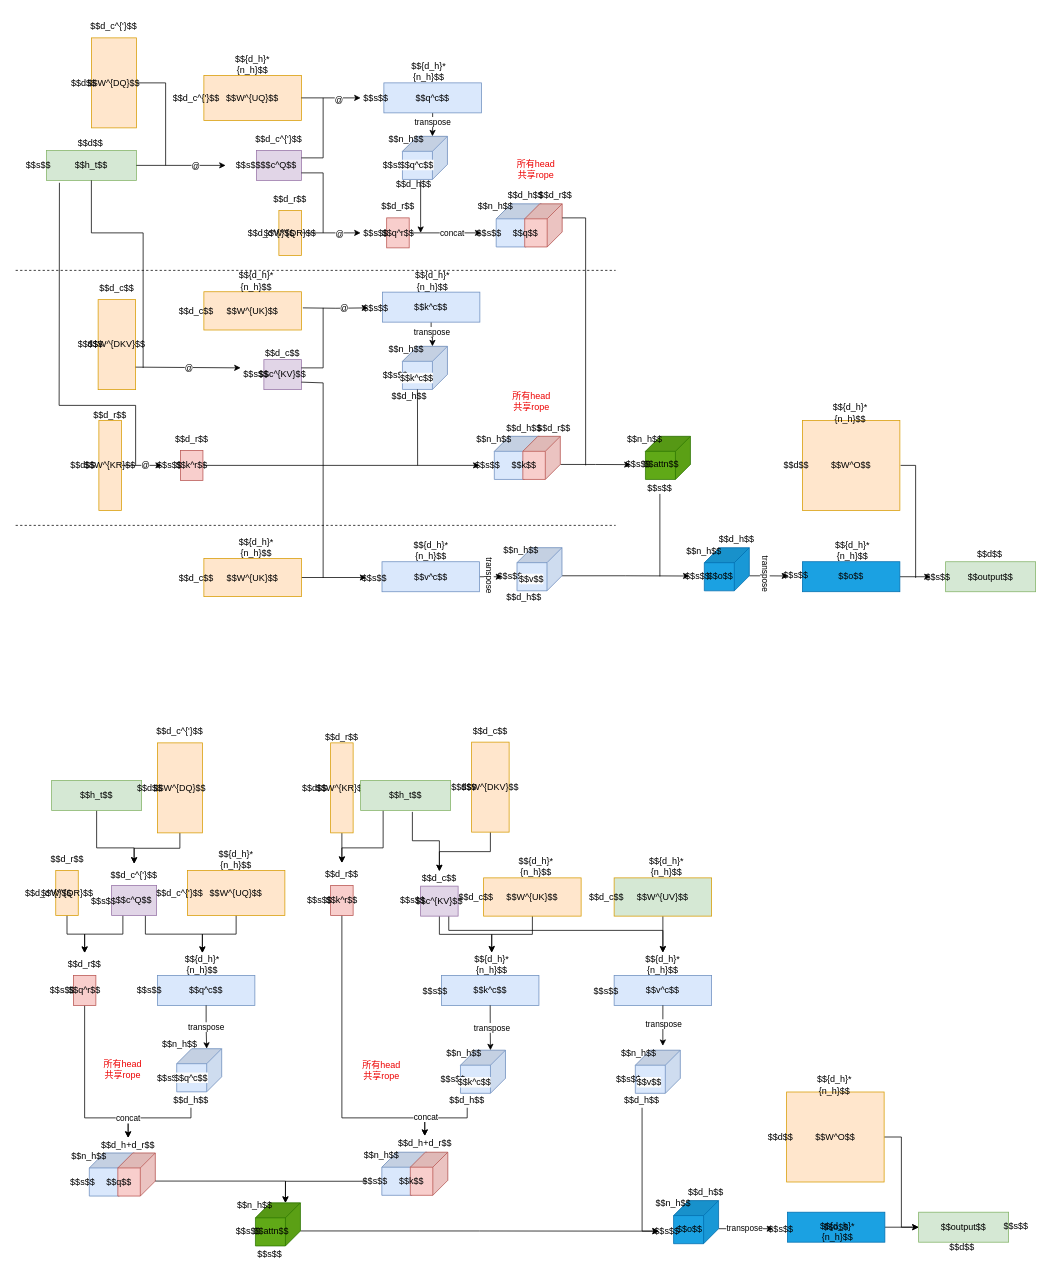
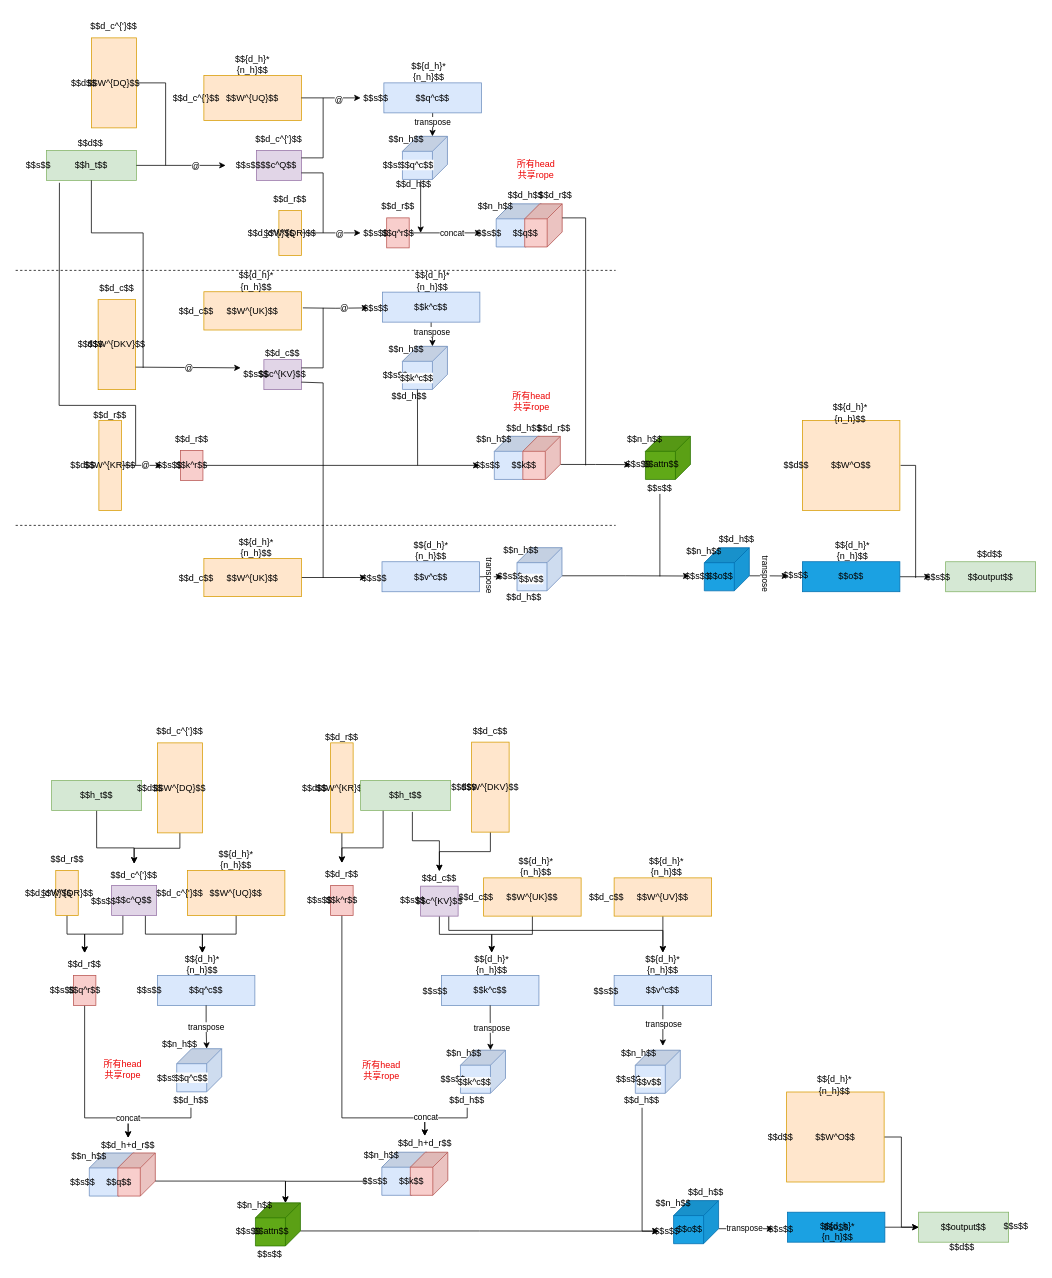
- <mxCell id="217" value="$$W^{UV}$$" style="rounded=0;whiteSpace=wrap;html=1;fillColor=#d5e8d4;strokeColor=#d79b00;" vertex="1" parent="1"><mxGeometry x="818" y="1170" width="130" height="51" as="geometry" /></mxCell>
+ <mxCell id="217" value="$$W^{UV}$$" style="rounded=0;whiteSpace=wrap;html=1;fillColor=#ffe6cc;strokeColor=#d79b00;" vertex="1" parent="1"><mxGeometry x="818" y="1170" width="130" height="51" as="geometry" /></mxCell>
